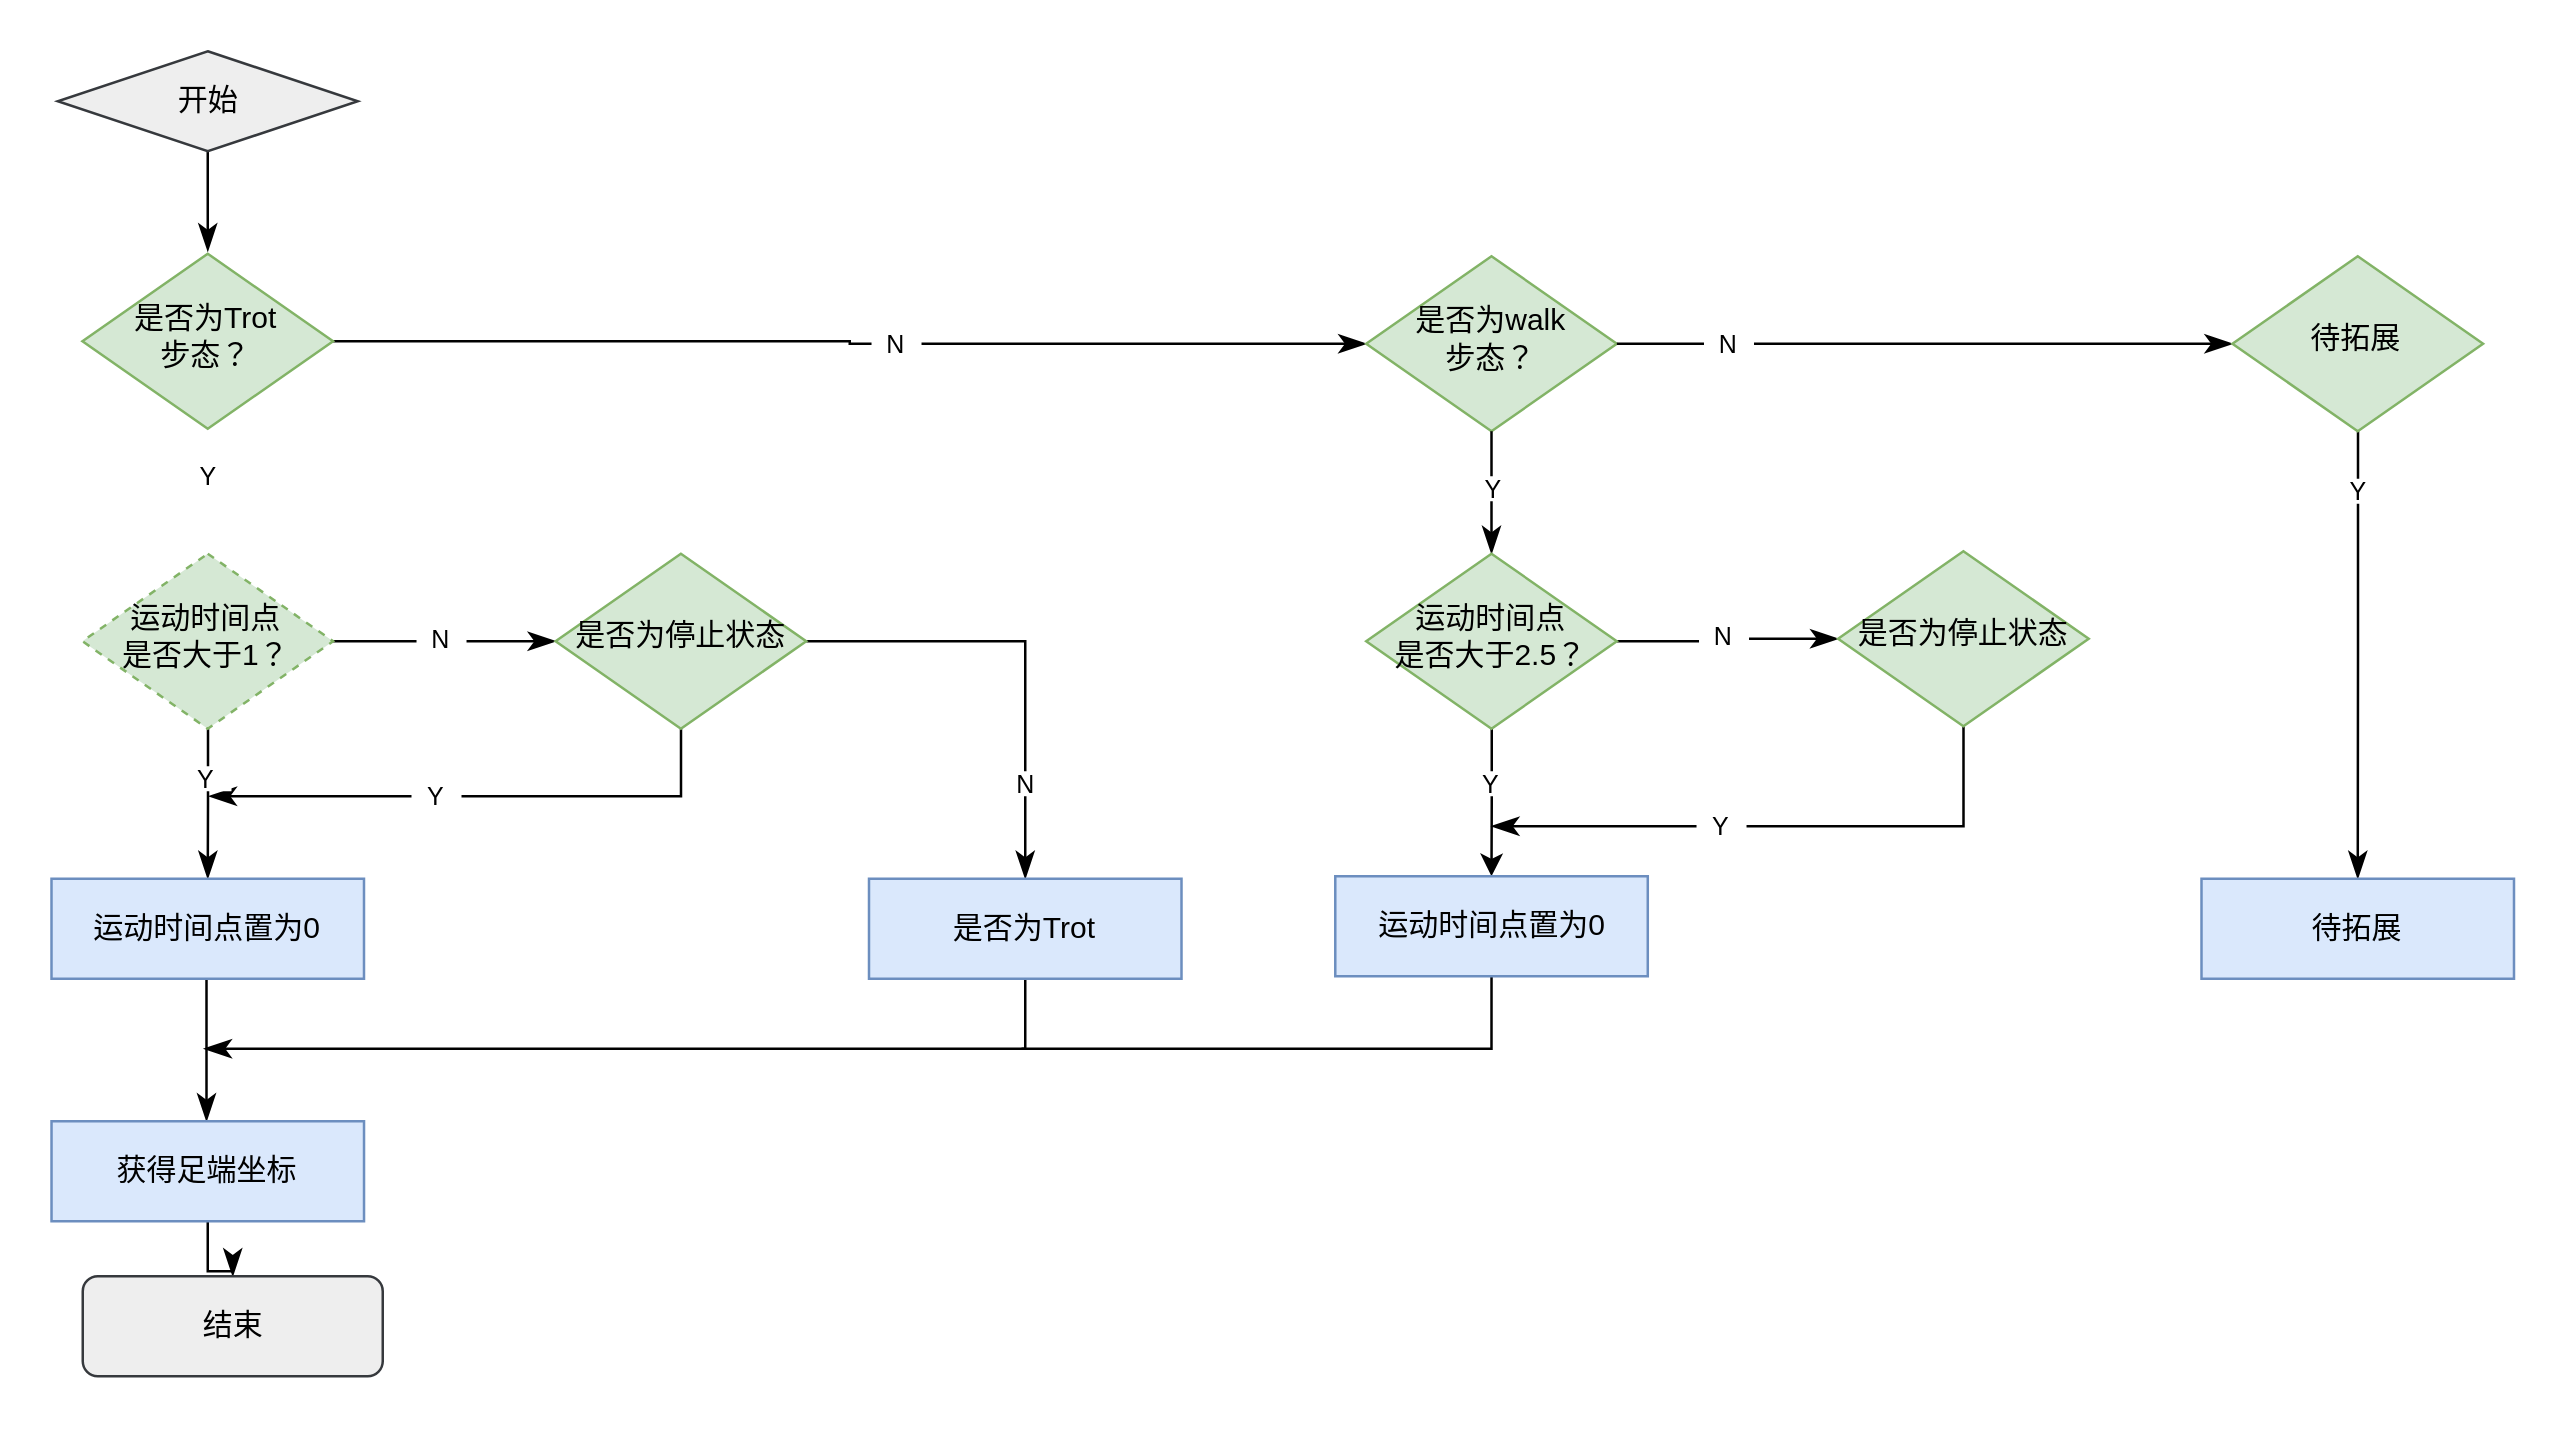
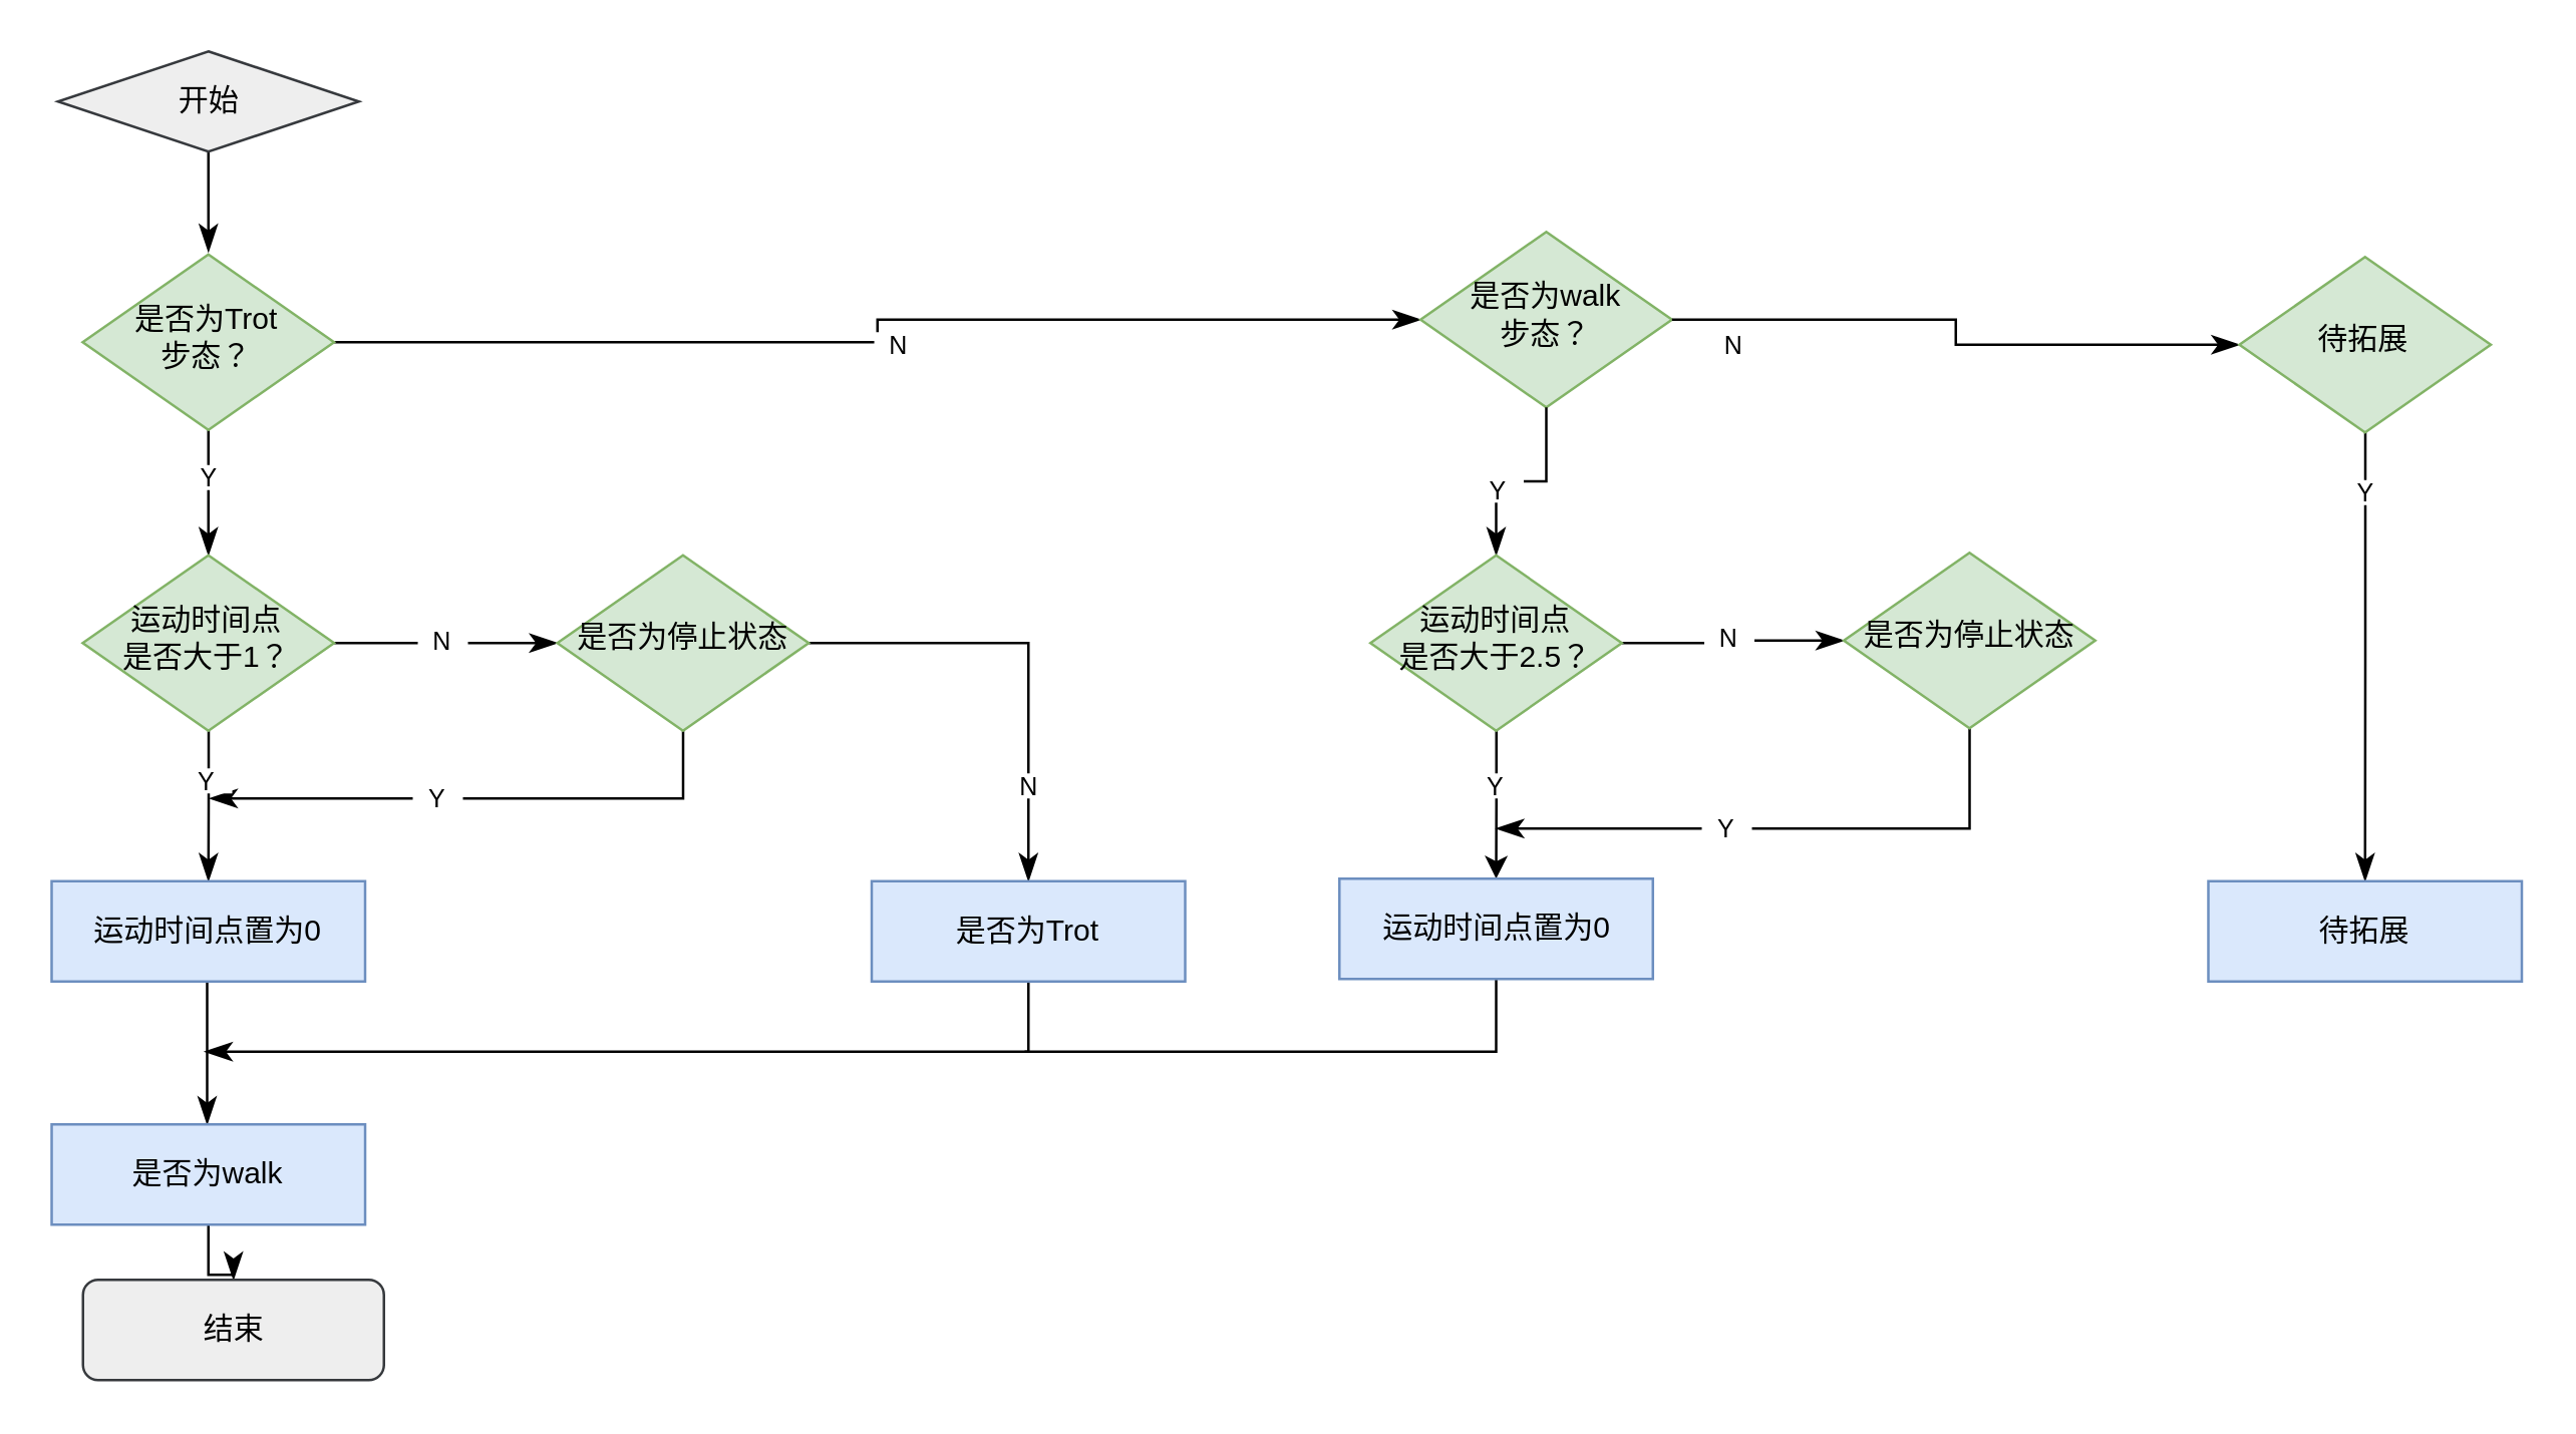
- <mxCell id="9" value="&lt;font style=&quot;font-size: 12px;&quot;&gt;是否为walk&lt;br&gt;步态？&lt;/font&gt;" style="rhombus;whiteSpace=wrap;html=1;shadow=0;fontFamily=Helvetica;fontSize=12;align=center;strokeWidth=1;spacing=6;spacingTop=-4;fillColor=#d5e8d4;strokeColor=#82b366;" parent="1" vertex="1"><mxGeometry x="545.88" y="102" width="100.25" height="70" as="geometry" /></mxCell>
+ <mxCell id="9" value="&lt;font style=&quot;font-size: 12px;&quot;&gt;是否为walk&lt;br&gt;步态？&lt;/font&gt;" style="rhombus;whiteSpace=wrap;html=1;shadow=0;fontFamily=Helvetica;fontSize=12;align=center;strokeWidth=1;spacing=6;spacingTop=-4;fillColor=#d5e8d4;strokeColor=#82b366;" parent="1" vertex="1"><mxGeometry x="565.88" y="92" width="100.25" height="70" as="geometry" /></mxCell>
+ <mxCell id="4" value="" style="rounded=0;html=1;jettySize=auto;orthogonalLoop=1;fontSize=11;endArrow=classicThin;endFill=1;endSize=8;strokeWidth=1;shadow=0;labelBackgroundColor=none;edgeStyle=orthogonalEdgeStyle;movable=1;resizable=1;rotatable=1;deletable=1;editable=1;locked=0;connectable=1;exitX=0.5;exitY=1;exitDx=0;exitDy=0;entryX=0.5;entryY=0;entryDx=0;entryDy=0;" parent="1" edge="1" target="17" source="6"><mxGeometry relative="1" as="geometry"><mxPoint x="82.51" y="173" as="sourcePoint" /><mxPoint x="82.51" y="223" as="targetPoint" /></mxGeometry></mxCell>
- <mxCell id="17" value="&lt;font style=&quot;font-size: 12px;&quot;&gt;运动时间点&lt;br&gt;是否大于1？&lt;/font&gt;" style="rhombus;whiteSpace=wrap;html=1;shadow=0;fontFamily=Helvetica;fontSize=12;align=center;strokeWidth=1;spacing=6;spacingTop=-4;fillColor=#d5e8d4;strokeColor=#82b366;dashed=1;" parent="1" vertex="1"><mxGeometry x="32.38" y="221" width="100.25" height="70" as="geometry" /></mxCell>
+ <mxCell id="17" value="&lt;font style=&quot;font-size: 12px;&quot;&gt;运动时间点&lt;br&gt;是否大于1？&lt;/font&gt;" style="rhombus;whiteSpace=wrap;html=1;shadow=0;fontFamily=Helvetica;fontSize=12;align=center;strokeWidth=1;spacing=6;spacingTop=-4;fillColor=#d5e8d4;strokeColor=#82b366;" parent="1" vertex="1"><mxGeometry x="32.38" y="221" width="100.25" height="70" as="geometry" /></mxCell>
- <mxCell id="29" value="获得足端坐标" style="rounded=0;whiteSpace=wrap;html=1;fillColor=#dae8fc;strokeColor=#6c8ebf;" parent="1" vertex="1"><mxGeometry x="20.01" y="448" width="125" height="40" as="geometry" /></mxCell>
+ <mxCell id="29" value="是否为walk" style="rounded=0;whiteSpace=wrap;html=1;fillColor=#dae8fc;strokeColor=#6c8ebf;" parent="1" vertex="1"><mxGeometry x="20.01" y="448" width="125" height="40" as="geometry" /></mxCell>
